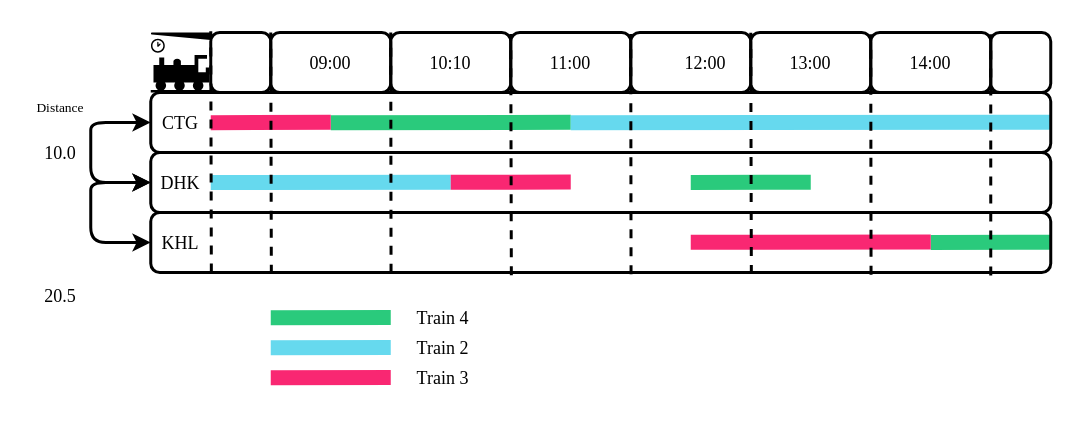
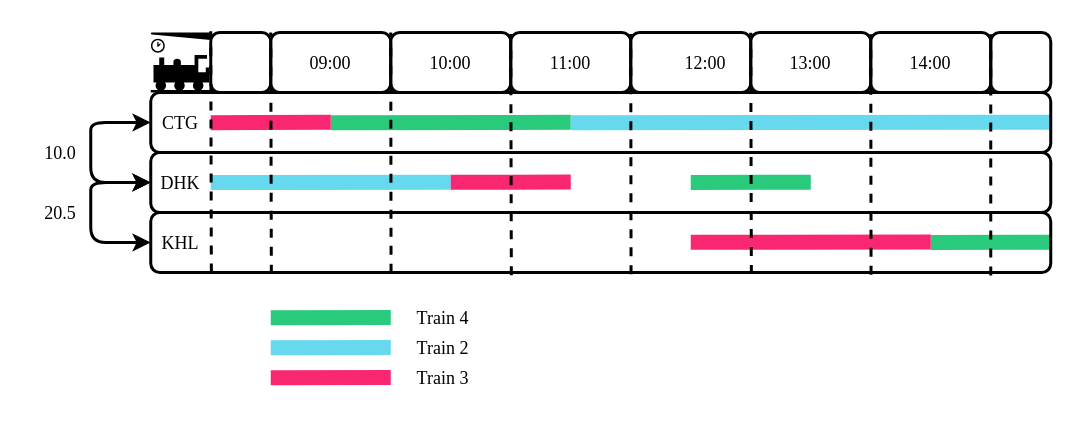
- <mxCell id="12" value="10:10" style="text;strokeColor=none;fillColor=none;align=center;verticalAlign=middle;rounded=0;fontFamily=Victor Mono Medium;" vertex="1" parent="1"><mxGeometry x="280" y="31" width="40" height="20" as="geometry" /></mxCell>
+ <mxCell id="12" value="10:00" style="text;strokeColor=none;fillColor=none;align=center;verticalAlign=middle;rounded=0;fontFamily=Victor Mono Medium;" vertex="1" parent="1"><mxGeometry x="280" y="31" width="40" height="20" as="geometry" /></mxCell>
- <mxCell id="49" value="Distance" style="text;strokeColor=none;fillColor=none;align=center;verticalAlign=middle;rounded=0;fontFamily=Victor Mono Medium;fontSize=9;" vertex="1" parent="1"><mxGeometry y="61" width="40" height="20" as="geometry" x="20" /></mxCell>
- <mxCell id="44" value="20.5" style="text;strokeColor=none;fillColor=none;align=center;verticalAlign=middle;rounded=0;fontFamily=Victor Mono Medium;" vertex="1" parent="1"><mxGeometry x="20" y="186" width="40" height="20" as="geometry" /></mxCell>
+ <mxCell id="44" value="20.5" style="text;strokeColor=none;fillColor=none;align=center;verticalAlign=middle;rounded=0;fontFamily=Victor Mono Medium;" vertex="1" parent="1"><mxGeometry y="131" width="40" height="20" as="geometry" x="20" /></mxCell>
